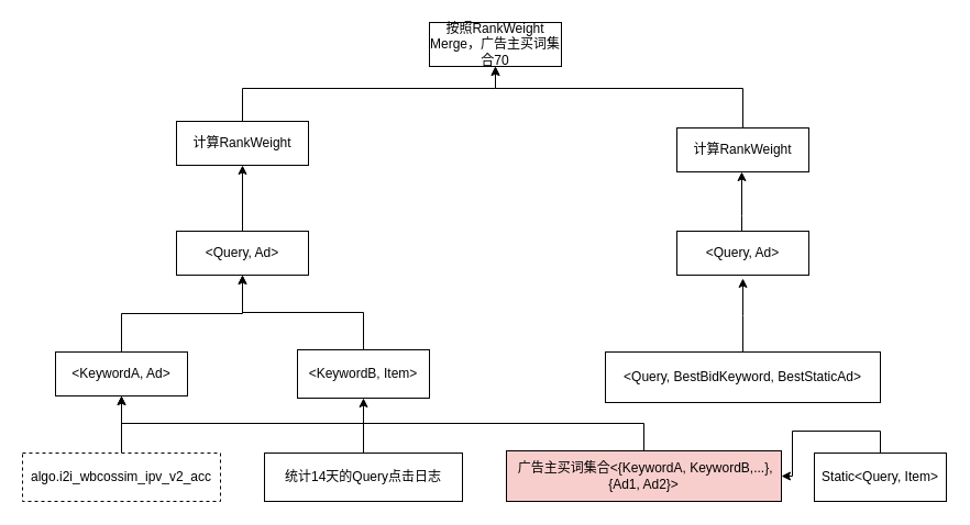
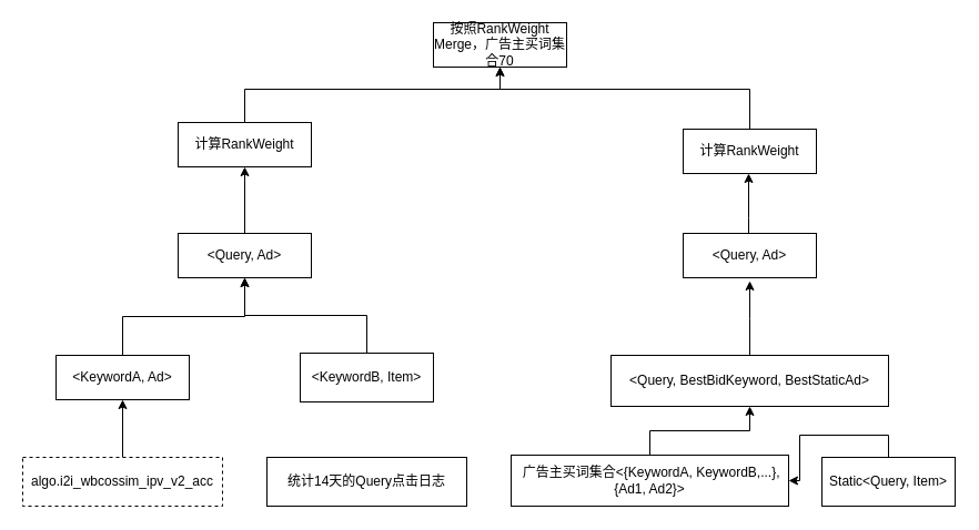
- <mxCell id="14" style="edgeStyle=orthogonalEdgeStyle;rounded=0;orthogonalLoop=1;jettySize=auto;html=1;exitX=0.5;exitY=0;exitDx=0;exitDy=0;" edge="1" parent="1" source="15" target="5"><mxGeometry relative="1" as="geometry" /></mxCell>
+ <mxCell id="14" style="edgeStyle=orthogonalEdgeStyle;rounded=0;orthogonalLoop=1;jettySize=auto;html=1;exitX=0.5;exitY=0;exitDx=0;exitDy=0;entryX=0.5;entryY=1;entryDx=0;entryDy=0;" edge="1" parent="1" source="15" target="17"><mxGeometry relative="1" as="geometry" /></mxCell>
- <mxCell id="6" value="" style="edgeStyle=orthogonalEdgeStyle;rounded=0;orthogonalLoop=1;jettySize=auto;html=1;" edge="1" parent="1" source="7" target="9"><mxGeometry relative="1" as="geometry" /></mxCell>
- <mxCell id="15" value="&amp;nbsp;广告主买词集合&amp;lt;{KeywordA, KeywordB,...}, {Ad1, Ad2}&amp;gt;" style="rounded=0;whiteSpace=wrap;html=1;fillColor=#f8cecc;" vertex="1" parent="1"><mxGeometry x="460" y="410" width="250" height="46" as="geometry" /></mxCell>
+ <mxCell id="15" value="&amp;nbsp;广告主买词集合&amp;lt;{KeywordA, KeywordB,...}, {Ad1, Ad2}&amp;gt;" style="rounded=0;whiteSpace=wrap;html=1;" vertex="1" parent="1"><mxGeometry x="460" y="410" width="250" height="46" as="geometry" /></mxCell>
